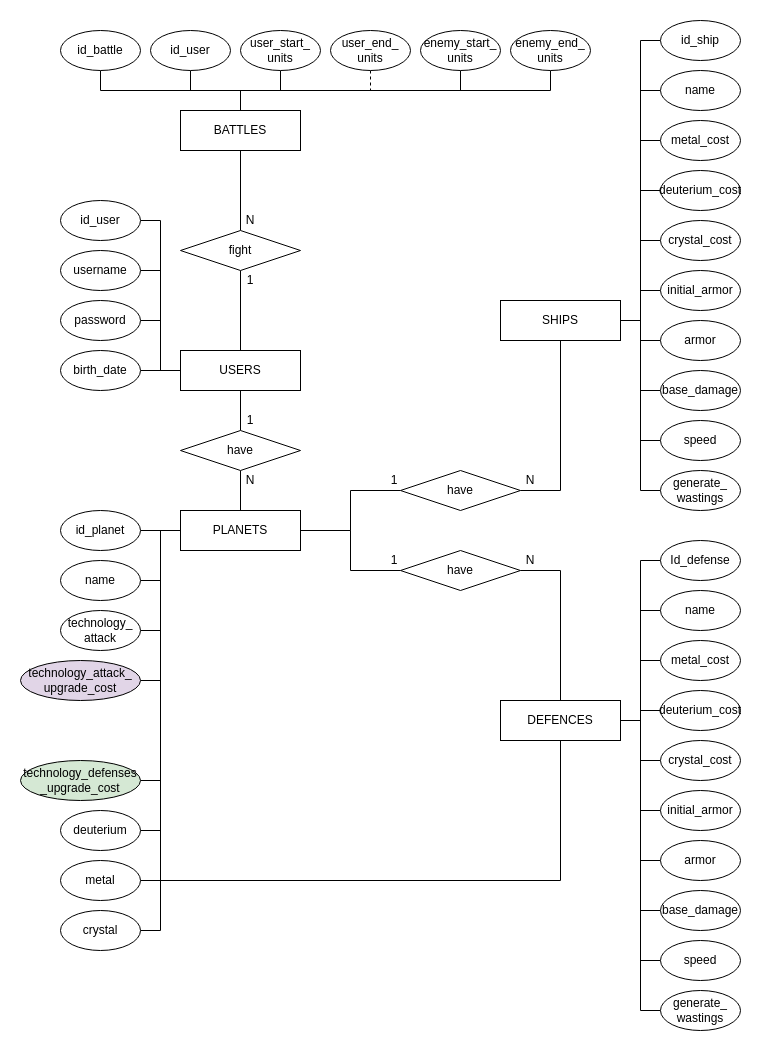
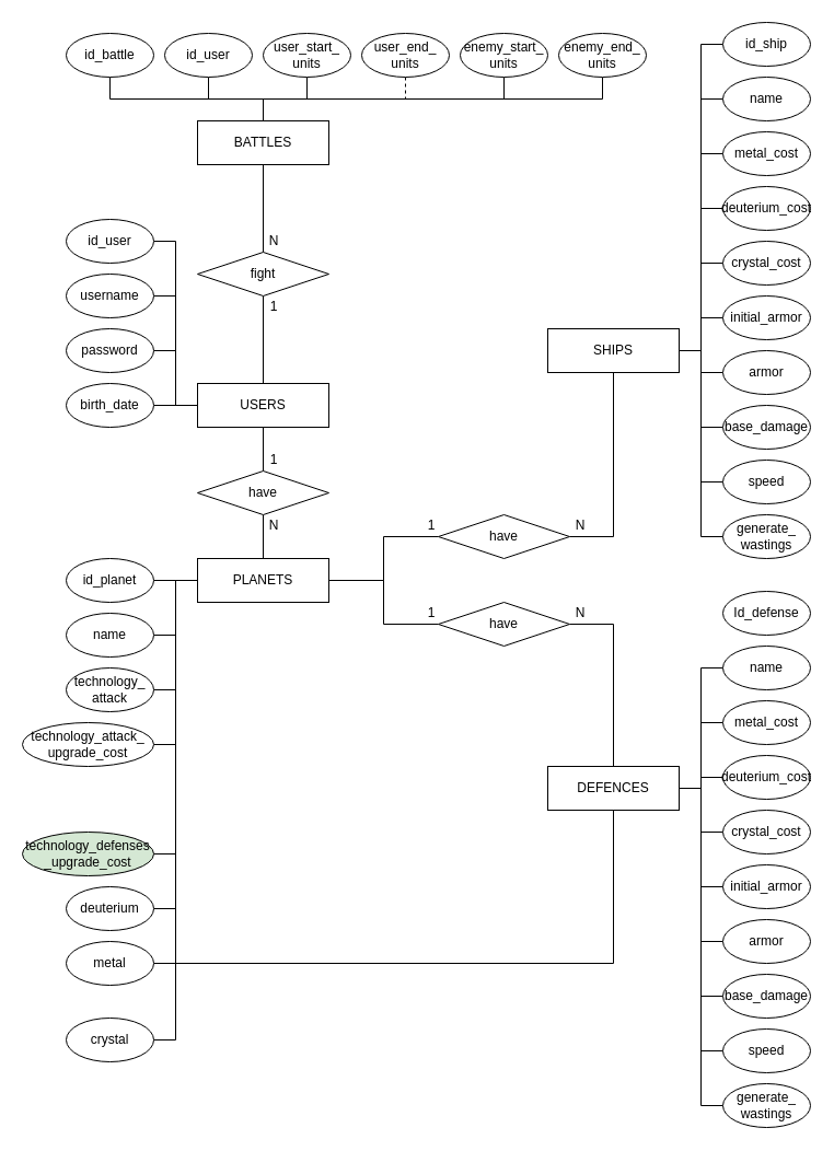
- <mxCell id="58" style="edgeStyle=orthogonalEdgeStyle;rounded=0;orthogonalLoop=1;jettySize=auto;html=1;exitX=0;exitY=0.5;exitDx=0;exitDy=0;entryX=1;entryY=0.5;entryDx=0;entryDy=0;fontSize=8;endArrow=none;endFill=0;" parent="1" source="59" target="10" edge="1"><mxGeometry relative="1" as="geometry" /></mxCell>
- <mxCell id="29" value="technology_attack_&lt;br&gt;upgrade_cost" style="ellipse;whiteSpace=wrap;html=1;fillColor=#e1d5e7;" parent="1" vertex="1"><mxGeometry x="20" y="660" width="120" height="40" as="geometry" /></mxCell>
+ <mxCell id="29" value="technology_attack_&lt;br&gt;upgrade_cost" style="ellipse;whiteSpace=wrap;html=1;" parent="1" vertex="1"><mxGeometry x="20" y="660" width="120" height="40" as="geometry" /></mxCell>
- <mxCell id="33" value="crystal" style="ellipse;whiteSpace=wrap;html=1;" parent="1" vertex="1"><mxGeometry x="60" y="910" width="80" height="40" as="geometry" /></mxCell>
+ <mxCell id="33" value="crystal" style="ellipse;whiteSpace=wrap;html=1;" parent="1" vertex="1"><mxGeometry x="60" y="930" width="80" height="40" as="geometry" /></mxCell>
